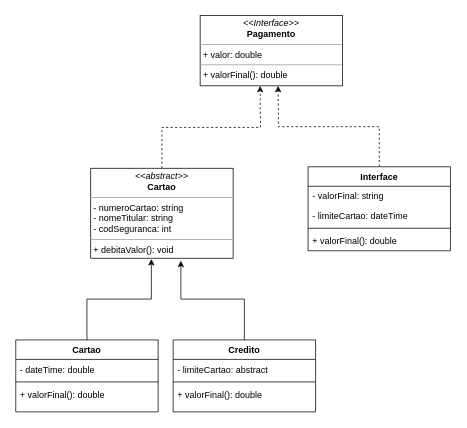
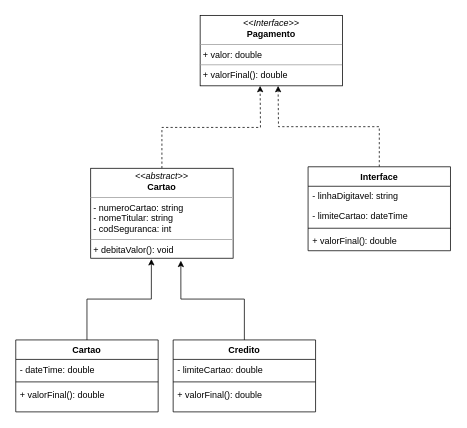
- <mxCell id="6" value="- valorFinal: string" style="text;strokeColor=none;fillColor=none;align=left;verticalAlign=top;spacingLeft=4;spacingRight=4;overflow=hidden;rotatable=0;points=[[0,0.5],[1,0.5]];portConstraint=eastwest;" parent="5" vertex="1"><mxGeometry y="26" width="190" height="26" as="geometry" /></mxCell>
+ <mxCell id="6" value="- linhaDigitavel: string" style="text;strokeColor=none;fillColor=none;align=left;verticalAlign=top;spacingLeft=4;spacingRight=4;overflow=hidden;rotatable=0;points=[[0,0.5],[1,0.5]];portConstraint=eastwest;" parent="5" vertex="1"><mxGeometry y="26" width="190" height="26" as="geometry" /></mxCell>
- <mxCell id="17" value="- limiteCartao: abstract" style="text;strokeColor=none;fillColor=none;align=left;verticalAlign=top;spacingLeft=4;spacingRight=4;overflow=hidden;rotatable=0;points=[[0,0.5],[1,0.5]];portConstraint=eastwest;" parent="16" vertex="1"><mxGeometry y="26" width="190" height="26" as="geometry" /></mxCell>
+ <mxCell id="17" value="- limiteCartao: double" style="text;strokeColor=none;fillColor=none;align=left;verticalAlign=top;spacingLeft=4;spacingRight=4;overflow=hidden;rotatable=0;points=[[0,0.5],[1,0.5]];portConstraint=eastwest;" parent="16" vertex="1"><mxGeometry y="26" width="190" height="26" as="geometry" /></mxCell>
